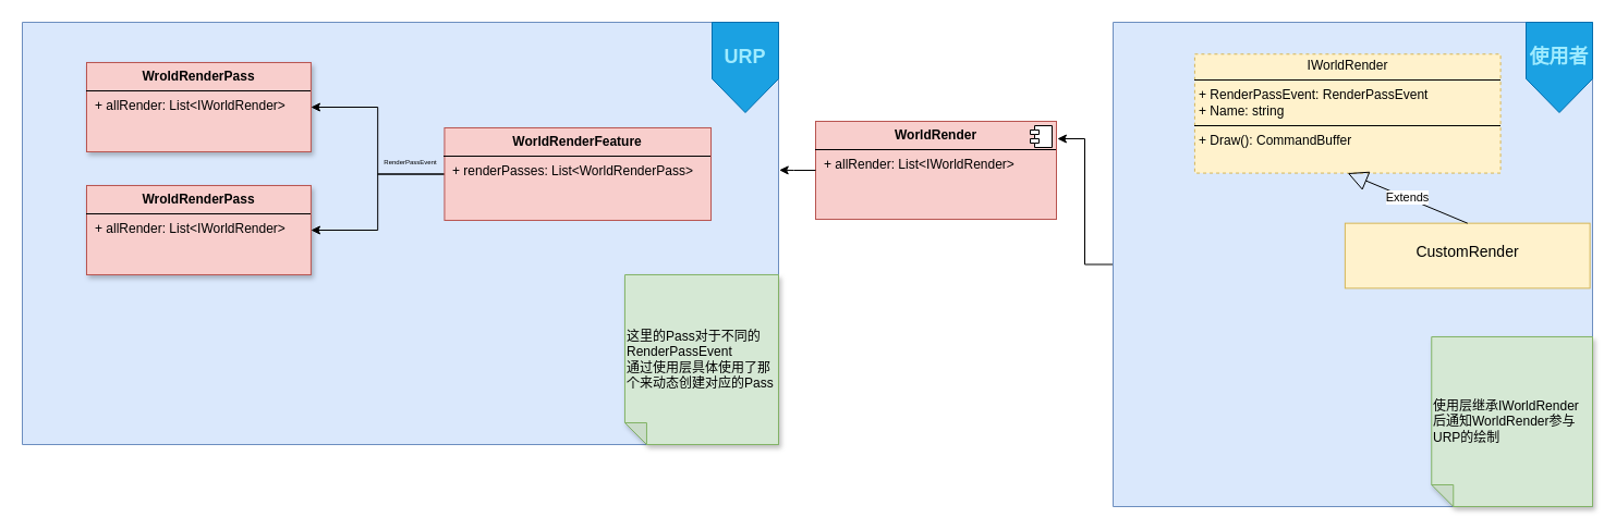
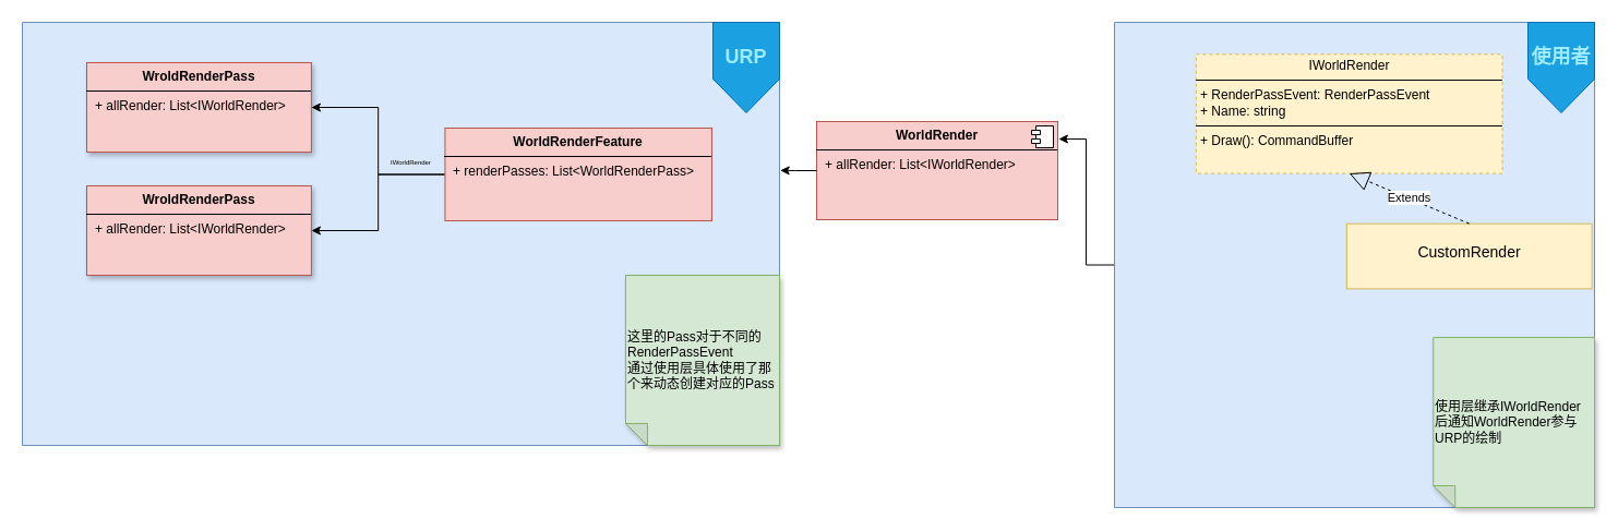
- <mxCell id="11" value="RenderPassEvent" style="text;align=center;verticalAlign=middle;whiteSpace=wrap;rounded=0;fontColor=default;fontSize=6;" parent="4" vertex="1"><mxGeometry x="330.152" y="118.98" width="53.467" height="20" as="geometry" /></mxCell>
+ <mxCell id="11" value="IWorldRender" style="text;align=center;verticalAlign=middle;whiteSpace=wrap;rounded=0;fontColor=default;fontSize=6;" parent="4" vertex="1"><mxGeometry x="330.152" y="118.98" width="53.467" height="20" as="geometry" /></mxCell>
- <mxCell id="17" value="Extends" style="endArrow=block;endSize=16;endFill=0;html=1;rounded=0;exitX=0.5;exitY=0;exitDx=0;exitDy=0;entryX=0.5;entryY=1;entryDx=0;entryDy=0;" parent="14" source="16" target="15" edge="1"><mxGeometry width="160" relative="1" as="geometry"><mxPoint x="-394.628" y="228.746" as="sourcePoint" /><mxPoint x="-225.803" y="228.746" as="targetPoint" /></mxGeometry></mxCell>
+ <mxCell id="17" value="Extends" style="endArrow=block;endSize=16;endFill=0;html=1;rounded=0;exitX=0.5;exitY=0;exitDx=0;exitDy=0;entryX=0.5;entryY=1;entryDx=0;entryDy=0;dashed=1;" parent="14" source="16" target="15" edge="1"><mxGeometry width="160" relative="1" as="geometry"><mxPoint x="-394.628" y="228.746" as="sourcePoint" /><mxPoint x="-225.803" y="228.746" as="targetPoint" /></mxGeometry></mxCell>
